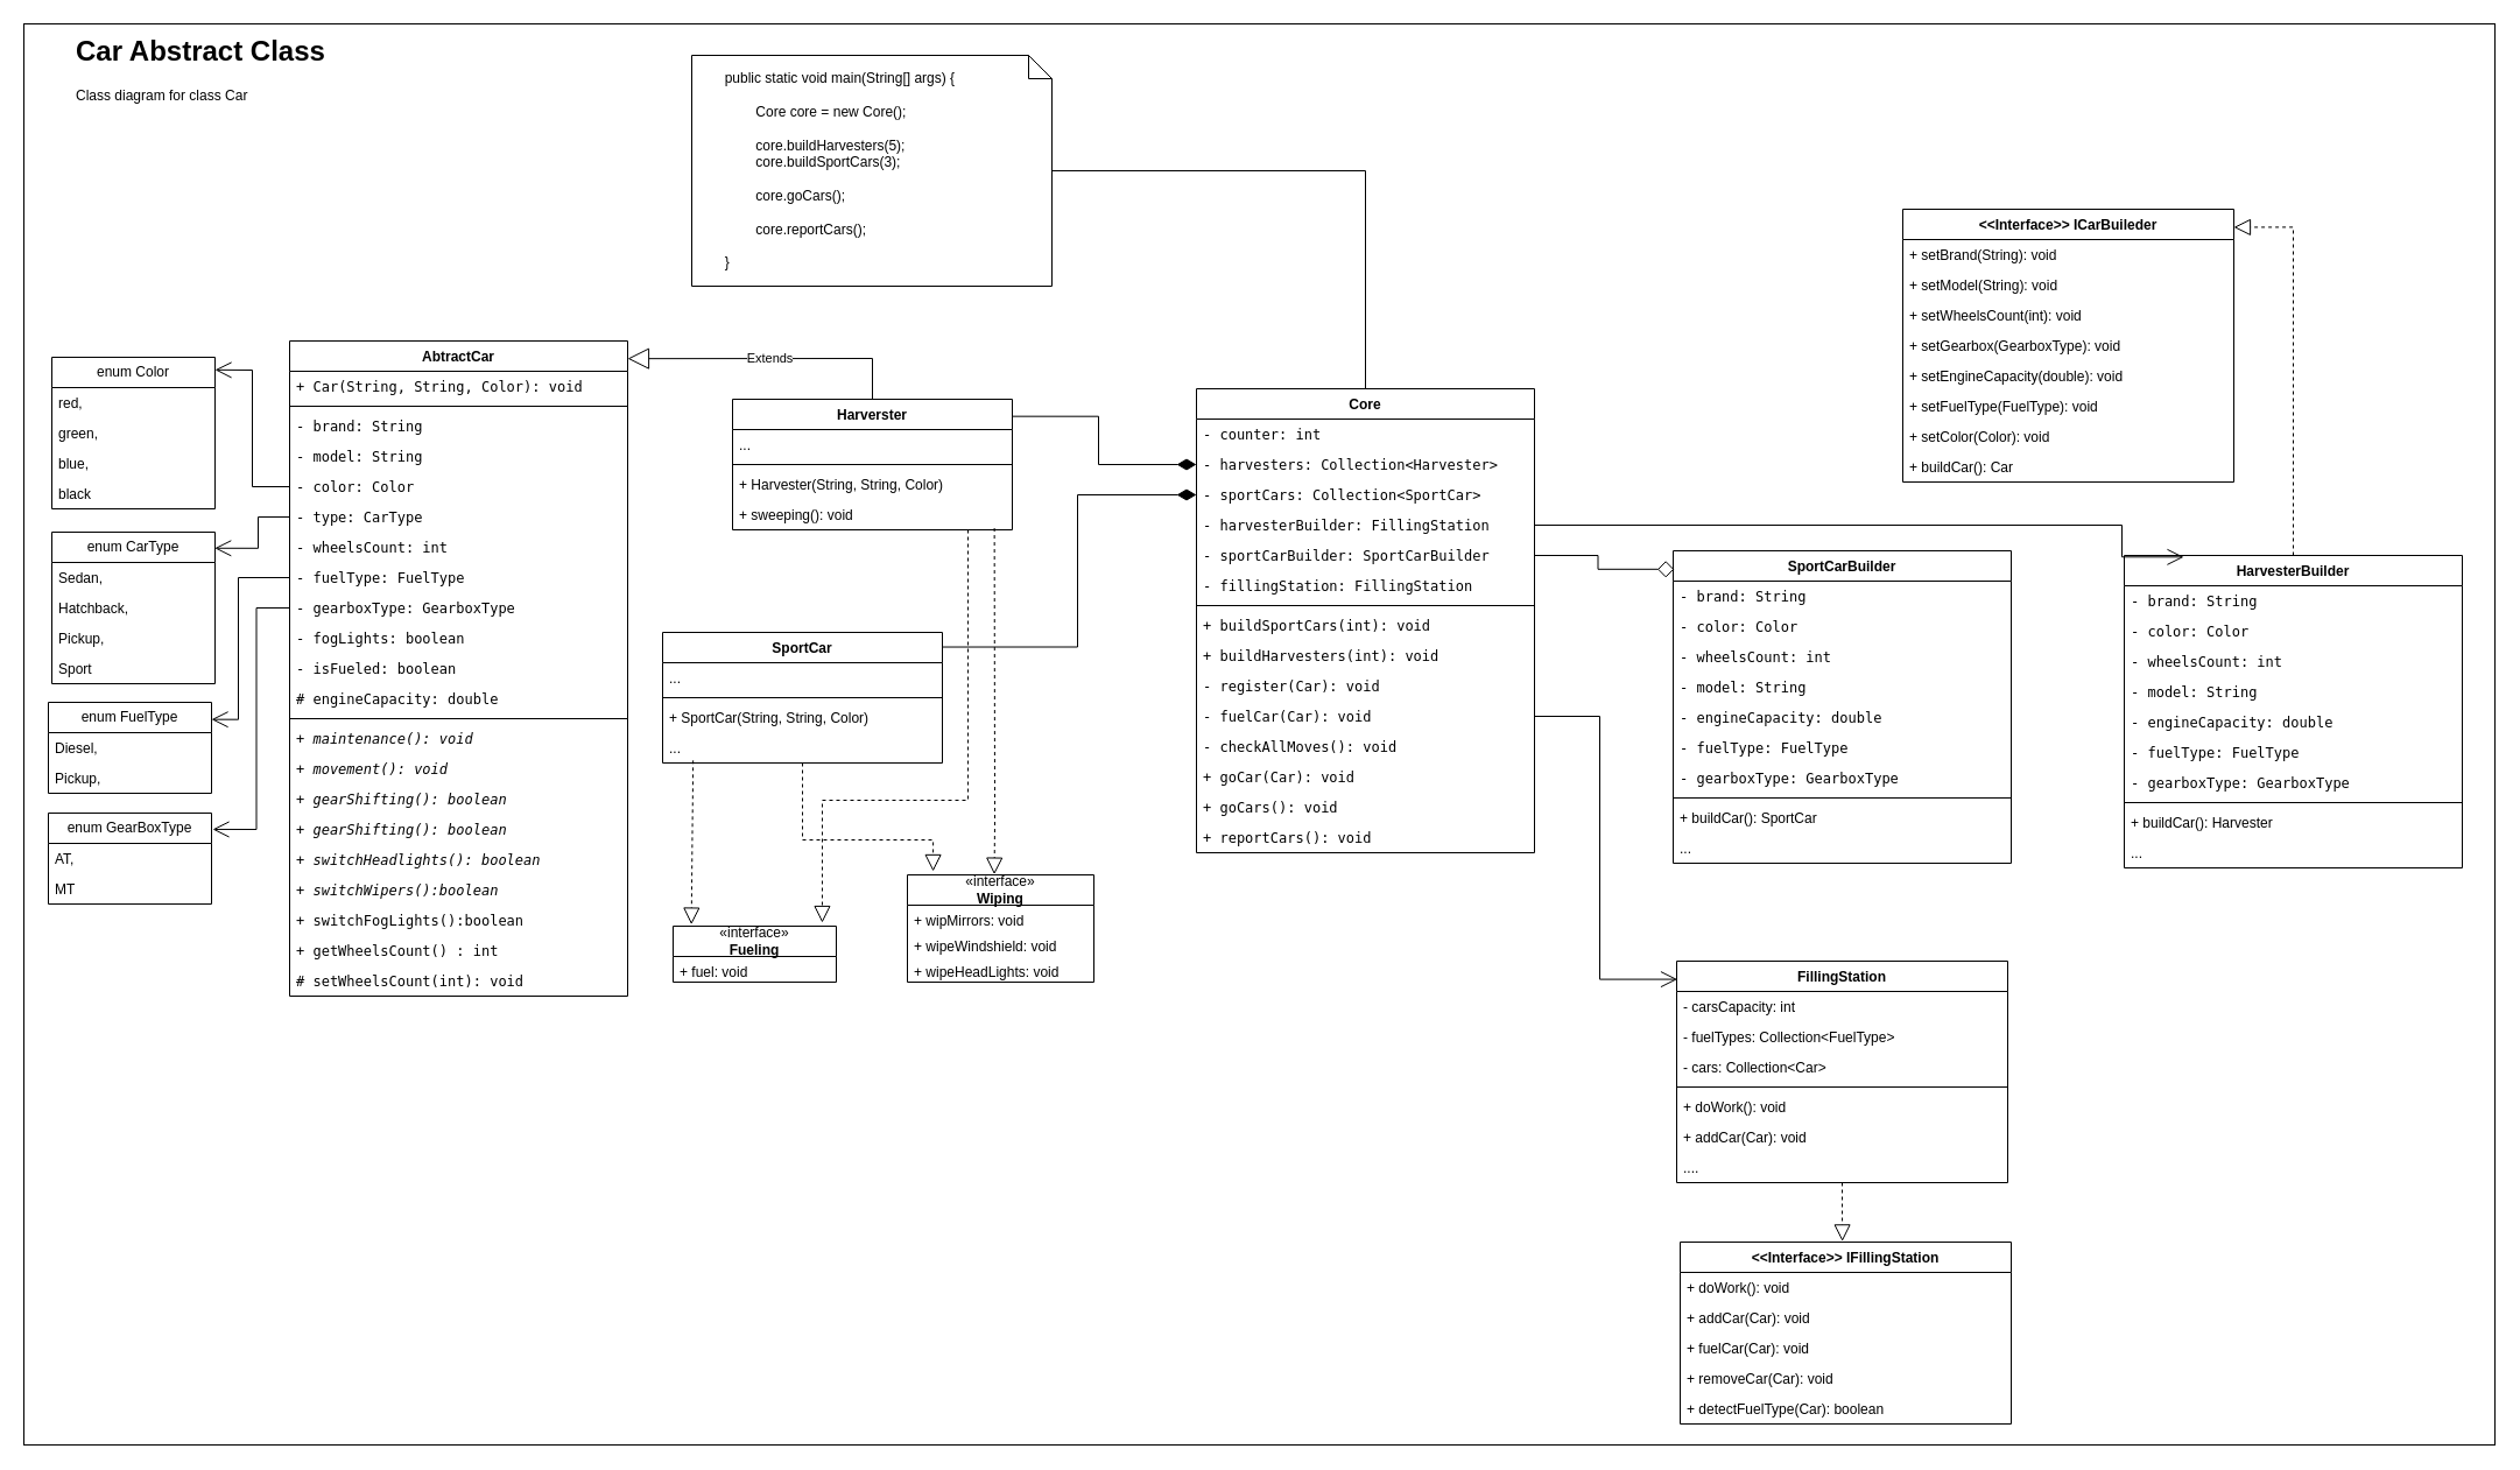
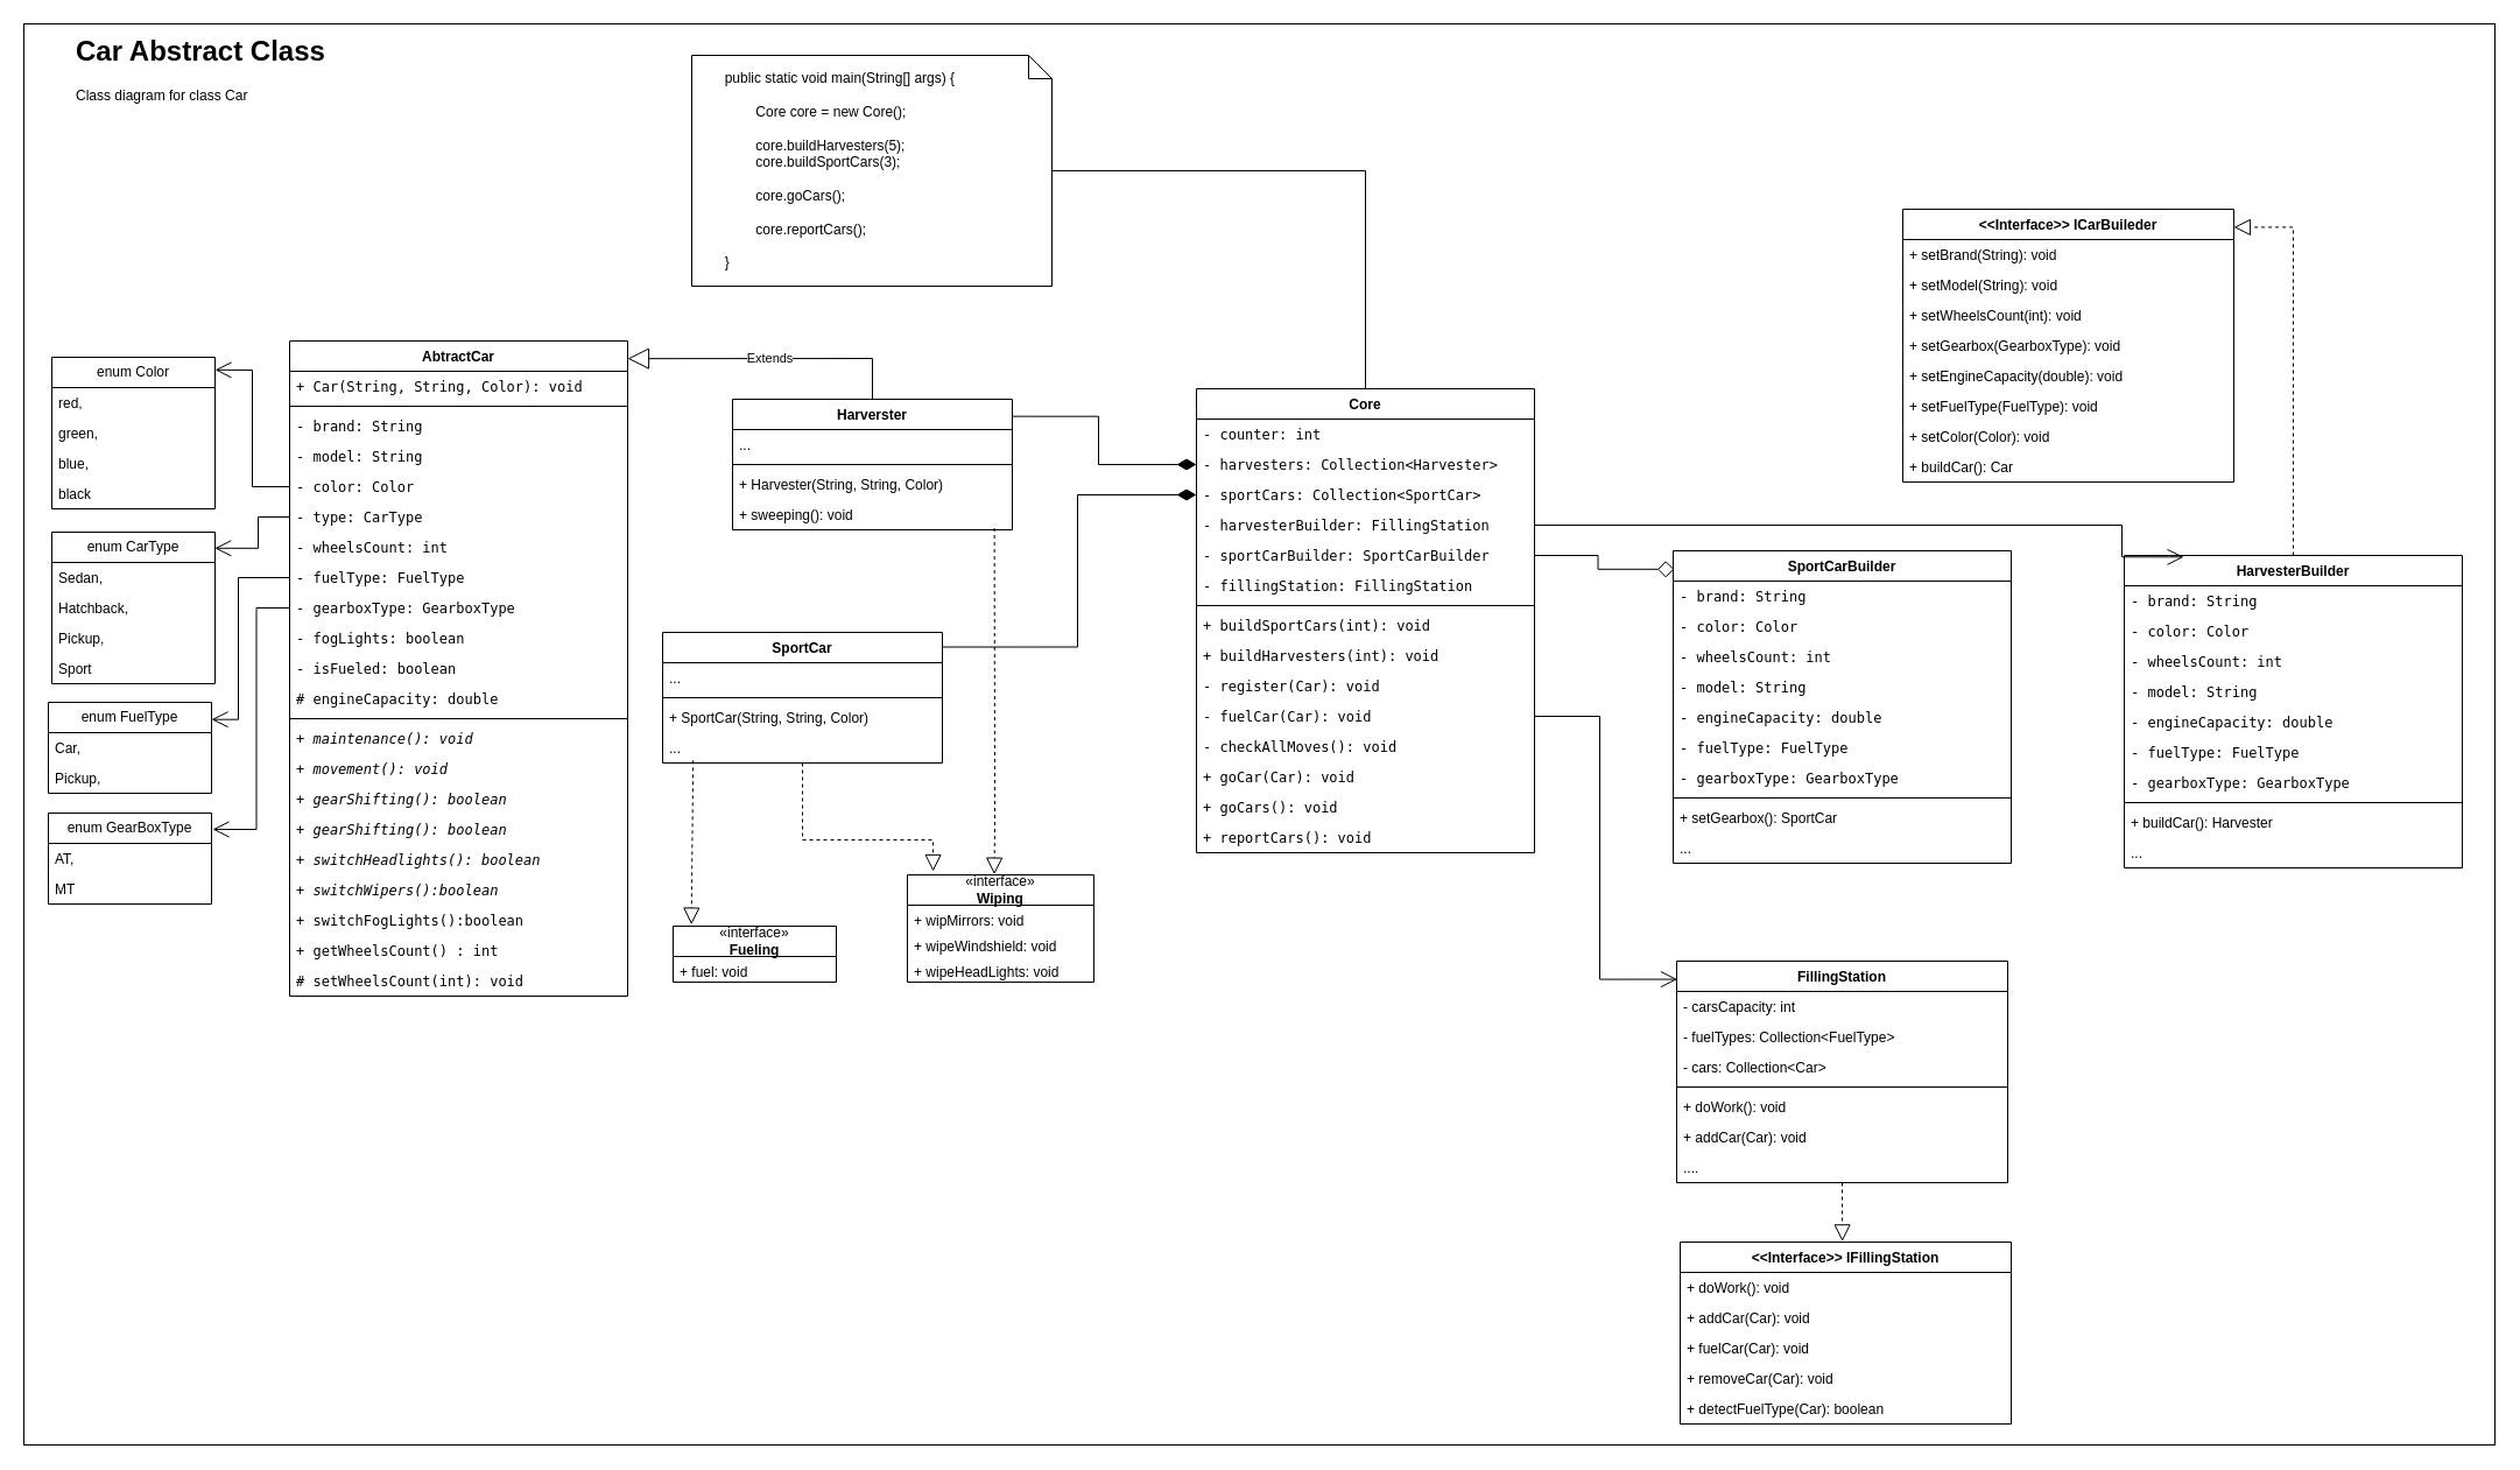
- <mxCell id="59" value="Diesel," style="text;strokeColor=none;fillColor=none;align=left;verticalAlign=top;spacingLeft=4;spacingRight=4;overflow=hidden;rotatable=0;points=[[0,0.5],[1,0.5]];portConstraint=eastwest;whiteSpace=wrap;html=1;" parent="58" vertex="1"><mxGeometry y="26" width="140" height="26" as="geometry" /></mxCell>
+ <mxCell id="59" value="Car," style="text;strokeColor=none;fillColor=none;align=left;verticalAlign=top;spacingLeft=4;spacingRight=4;overflow=hidden;rotatable=0;points=[[0,0.5],[1,0.5]];portConstraint=eastwest;whiteSpace=wrap;html=1;" parent="58" vertex="1"><mxGeometry y="26" width="140" height="26" as="geometry" /></mxCell>
- <mxCell id="84" style="edgeStyle=orthogonalEdgeStyle;rounded=0;orthogonalLoop=1;jettySize=auto;html=1;entryX=0.914;entryY=-0.062;entryDx=0;entryDy=0;entryPerimeter=0;endArrow=block;endFill=0;endSize=12;dashed=1;" edge="1" parent="1" source="28" target="40"><mxGeometry relative="1" as="geometry"><Array as="points"><mxPoint x="830" y="686" /><mxPoint x="705" y="686" /></Array></mxGeometry></mxCell>
- <mxCell id="104" value="+ buildCar(): SportCar" style="text;strokeColor=none;fillColor=none;align=left;verticalAlign=top;spacingLeft=4;spacingRight=4;overflow=hidden;rotatable=0;points=[[0,0.5],[1,0.5]];portConstraint=eastwest;whiteSpace=wrap;html=1;" vertex="1" parent="95"><mxGeometry y="216" width="290" height="26" as="geometry" /></mxCell>
+ <mxCell id="104" value="+ setGearbox(): SportCar" style="text;strokeColor=none;fillColor=none;align=left;verticalAlign=top;spacingLeft=4;spacingRight=4;overflow=hidden;rotatable=0;points=[[0,0.5],[1,0.5]];portConstraint=eastwest;whiteSpace=wrap;html=1;" vertex="1" parent="95"><mxGeometry y="216" width="290" height="26" as="geometry" /></mxCell>
